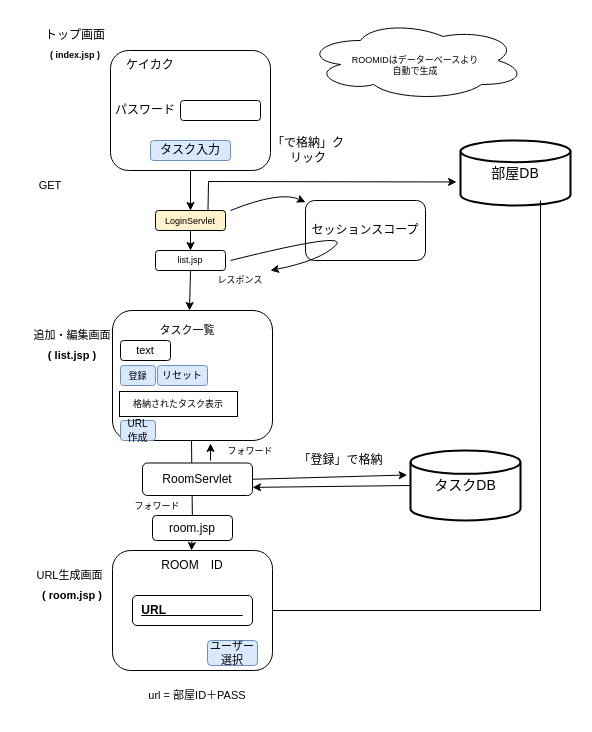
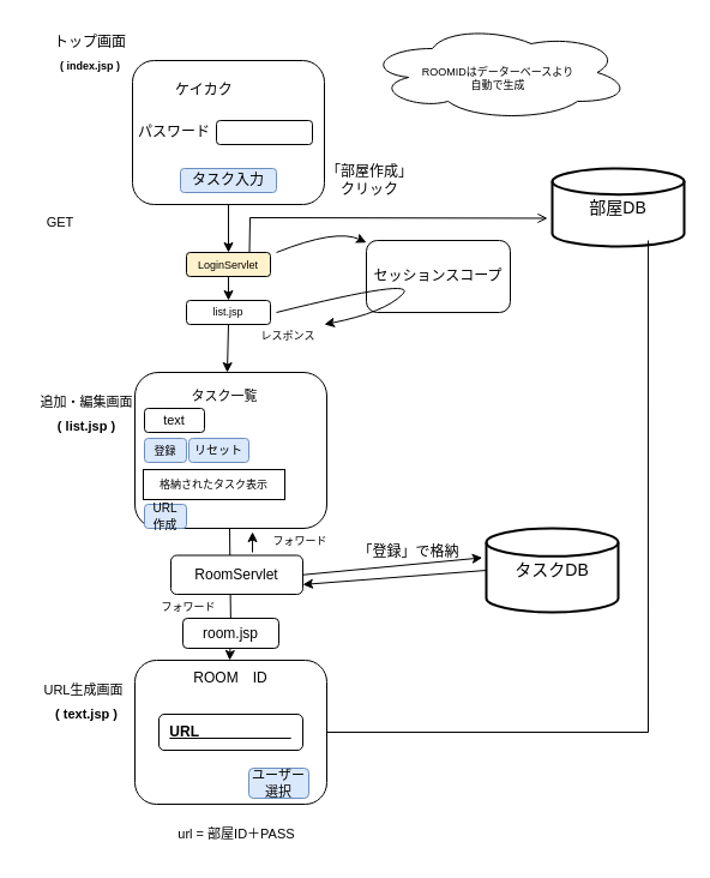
- <mxCell id="7" value="&lt;font style=&quot;vertical-align: inherit&quot;&gt;&lt;font style=&quot;vertical-align: inherit&quot;&gt;ケイカク&lt;/font&gt;&lt;/font&gt;" style="text;html=1;strokeColor=none;fillColor=none;align=center;verticalAlign=middle;whiteSpace=wrap;rounded=1;" parent="1" vertex="1"><mxGeometry x="110" y="50" width="80" height="30" as="geometry" /></mxCell>
+ <mxCell id="7" value="&lt;font style=&quot;vertical-align: inherit&quot;&gt;&lt;font style=&quot;vertical-align: inherit&quot;&gt;ケイカク&lt;/font&gt;&lt;/font&gt;" style="text;html=1;strokeColor=none;fillColor=none;align=center;verticalAlign=middle;whiteSpace=wrap;rounded=1;" parent="1" vertex="1"><mxGeometry x="130" y="60" width="80" height="30" as="geometry" /></mxCell>
- <mxCell id="12" value="「で格納」クリック" style="text;html=1;strokeColor=none;fillColor=none;align=center;verticalAlign=middle;whiteSpace=wrap;rounded=1;" parent="1" vertex="1"><mxGeometry x="270" y="135" width="76" height="30" as="geometry" /></mxCell>
+ <mxCell id="12" value="「部屋作成」クリック" style="text;html=1;strokeColor=none;fillColor=none;align=center;verticalAlign=middle;whiteSpace=wrap;rounded=1;" parent="1" vertex="1"><mxGeometry x="270" y="135" width="76" height="30" as="geometry" /></mxCell>
- <mxCell id="26" value="" style="endArrow=classic;html=1;fontSize=14;entryX=-0.036;entryY=0.638;entryDx=0;entryDy=0;entryPerimeter=0;exitX=0.75;exitY=0;exitDx=0;exitDy=0;rounded=0;" parent="1" target="22" edge="1" source="4"><mxGeometry width="50" height="50" relative="1" as="geometry"><mxPoint x="450" y="250" as="sourcePoint" /><mxPoint x="500" y="200" as="targetPoint" /><Array as="points"><mxPoint x="208" y="181" /></Array></mxGeometry></mxCell>
+ <mxCell id="26" value="" style="endArrow=open;html=1;fontSize=14;entryX=-0.036;entryY=0.638;entryDx=0;entryDy=0;entryPerimeter=0;exitX=0.75;exitY=0;exitDx=0;exitDy=0;rounded=0;" parent="1" target="22" edge="1" source="4"><mxGeometry width="50" height="50" relative="1" as="geometry"><mxPoint x="450" y="250" as="sourcePoint" /><mxPoint x="500" y="200" as="targetPoint" /><Array as="points"><mxPoint x="208" y="181" /></Array></mxGeometry></mxCell>
- <mxCell id="23" value="&lt;font style=&quot;font-size: 14px&quot;&gt;タスクDB&lt;/font&gt;" style="strokeWidth=2;html=1;shape=mxgraph.flowchart.database;whiteSpace=wrap;fontSize=9;align=center;verticalAlign=middle;rounded=1;" parent="1" vertex="1"><mxGeometry x="410" y="450" width="110" height="70" as="geometry" /></mxCell>
+ <mxCell id="23" value="&lt;font style=&quot;font-size: 14px&quot;&gt;タスクDB&lt;/font&gt;" style="strokeWidth=2;html=1;shape=mxgraph.flowchart.database;whiteSpace=wrap;fontSize=9;align=center;verticalAlign=middle;rounded=1;" parent="1" vertex="1"><mxGeometry x="405" y="440" width="110" height="70" as="geometry" /></mxCell>
- <mxCell id="31" value="( room.jsp )" style="text;html=1;strokeColor=none;fillColor=none;align=center;verticalAlign=middle;whiteSpace=wrap;fontSize=11;rounded=1;fontStyle=1" parent="1" vertex="1"><mxGeometry x="37" y="580" width="70" height="30" as="geometry" /></mxCell>
+ <mxCell id="31" value="( text.jsp )" style="text;html=1;strokeColor=none;fillColor=none;align=center;verticalAlign=middle;whiteSpace=wrap;fontSize=11;rounded=1;fontStyle=1" parent="1" vertex="1"><mxGeometry x="37" y="580" width="70" height="30" as="geometry" /></mxCell>
